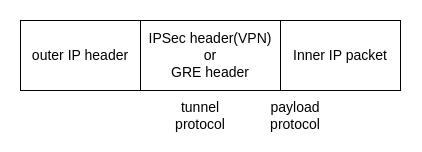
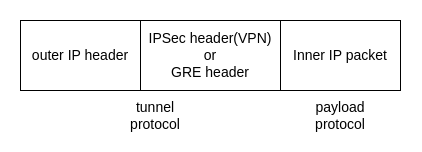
- <mxCell id="5" value="tunnel&lt;br style=&quot;font-size: 14px;&quot;&gt;protocol" style="text;html=1;strokeColor=none;fillColor=none;align=center;verticalAlign=middle;whiteSpace=wrap;rounded=0;fontSize=14;" vertex="1" parent="1"><mxGeometry x="170" y="100" width="60" height="30" as="geometry" /></mxCell>
+ <mxCell id="5" value="tunnel&lt;br style=&quot;font-size: 14px;&quot;&gt;protocol" style="text;html=1;strokeColor=none;fillColor=none;align=center;verticalAlign=middle;whiteSpace=wrap;rounded=0;fontSize=14;" vertex="1" parent="1"><mxGeometry x="125" y="100" width="60" height="30" as="geometry" /></mxCell>
- <mxCell id="6" value="payload&lt;br style=&quot;font-size: 14px;&quot;&gt;protocol" style="text;html=1;strokeColor=none;fillColor=none;align=center;verticalAlign=middle;whiteSpace=wrap;rounded=0;fontSize=14;" vertex="1" parent="1"><mxGeometry x="265" y="100" width="60" height="30" as="geometry" /></mxCell>
+ <mxCell id="6" value="payload&lt;br style=&quot;font-size: 14px;&quot;&gt;protocol" style="text;html=1;strokeColor=none;fillColor=none;align=center;verticalAlign=middle;whiteSpace=wrap;rounded=0;fontSize=14;" vertex="1" parent="1"><mxGeometry x="310" y="100" width="60" height="30" as="geometry" /></mxCell>
